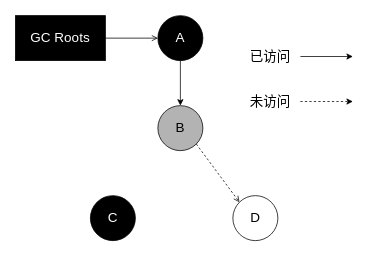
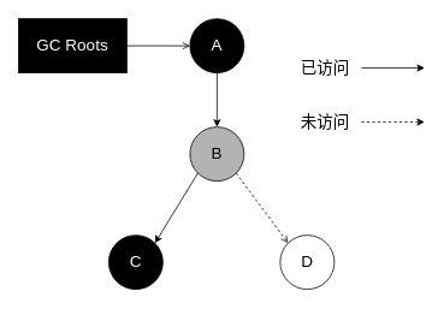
+ <mxCell id="6" style="rounded=0;orthogonalLoop=1;jettySize=auto;html=1;exitX=0;exitY=1;exitDx=0;exitDy=0;entryX=1;entryY=0;entryDx=0;entryDy=0;" edge="1" parent="1" source="8" target="9"><mxGeometry relative="1" as="geometry" /></mxCell>
